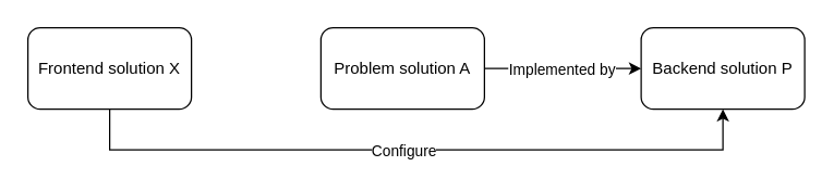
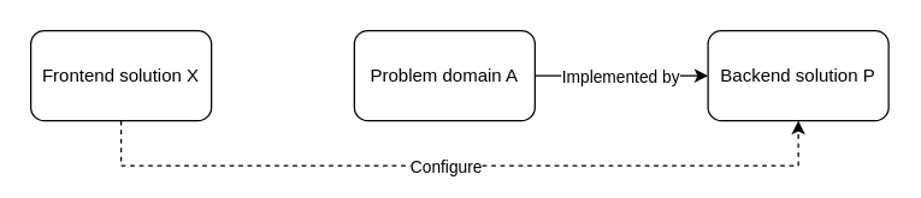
- <mxCell id="7" value="Problem solution A" style="rounded=1;whiteSpace=wrap;html=1;" parent="1" vertex="1"><mxGeometry x="235" y="20" width="120" height="60" as="geometry" /></mxCell>
+ <mxCell id="7" value="Problem domain A" style="rounded=1;whiteSpace=wrap;html=1;" parent="1" vertex="1"><mxGeometry x="235" y="20" width="120" height="60" as="geometry" /></mxCell>
- <mxCell id="2" style="edgeStyle=orthogonalEdgeStyle;rounded=0;orthogonalLoop=1;jettySize=auto;html=1;exitX=0.5;exitY=1;exitDx=0;exitDy=0;entryX=0.5;entryY=1;entryDx=0;entryDy=0;" parent="1" source="4" target="8" edge="1"><mxGeometry relative="1" as="geometry"><Array as="points"><mxPoint x="80" y="110" /><mxPoint x="530" y="110" /></Array></mxGeometry></mxCell>
+ <mxCell id="2" style="edgeStyle=orthogonalEdgeStyle;rounded=0;orthogonalLoop=1;jettySize=auto;html=1;exitX=0.5;exitY=1;exitDx=0;exitDy=0;entryX=0.5;entryY=1;entryDx=0;entryDy=0;dashed=1;" parent="1" source="4" target="8" edge="1"><mxGeometry relative="1" as="geometry"><Array as="points"><mxPoint x="80" y="110" /><mxPoint x="530" y="110" /></Array></mxGeometry></mxCell>
